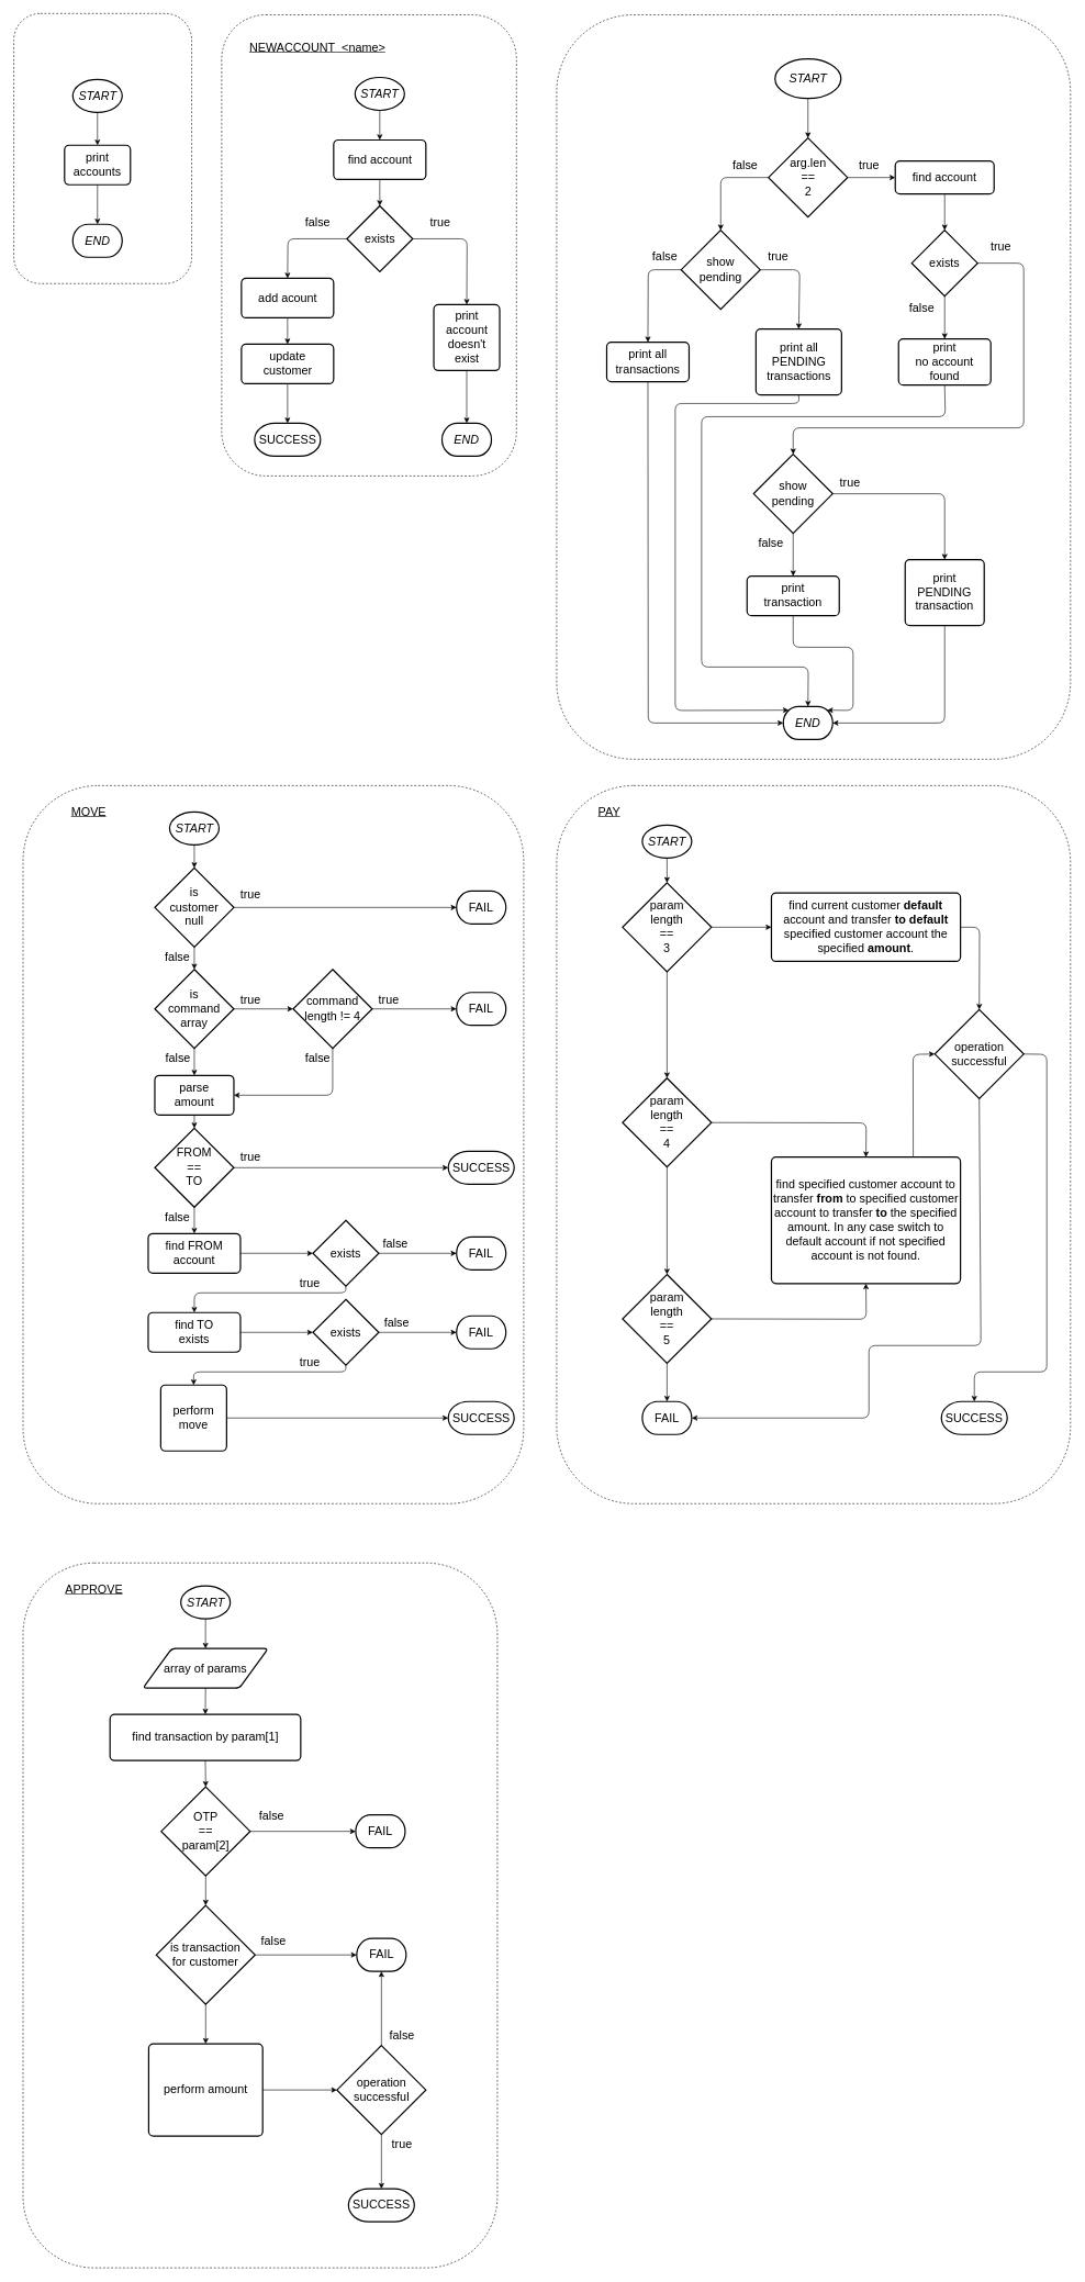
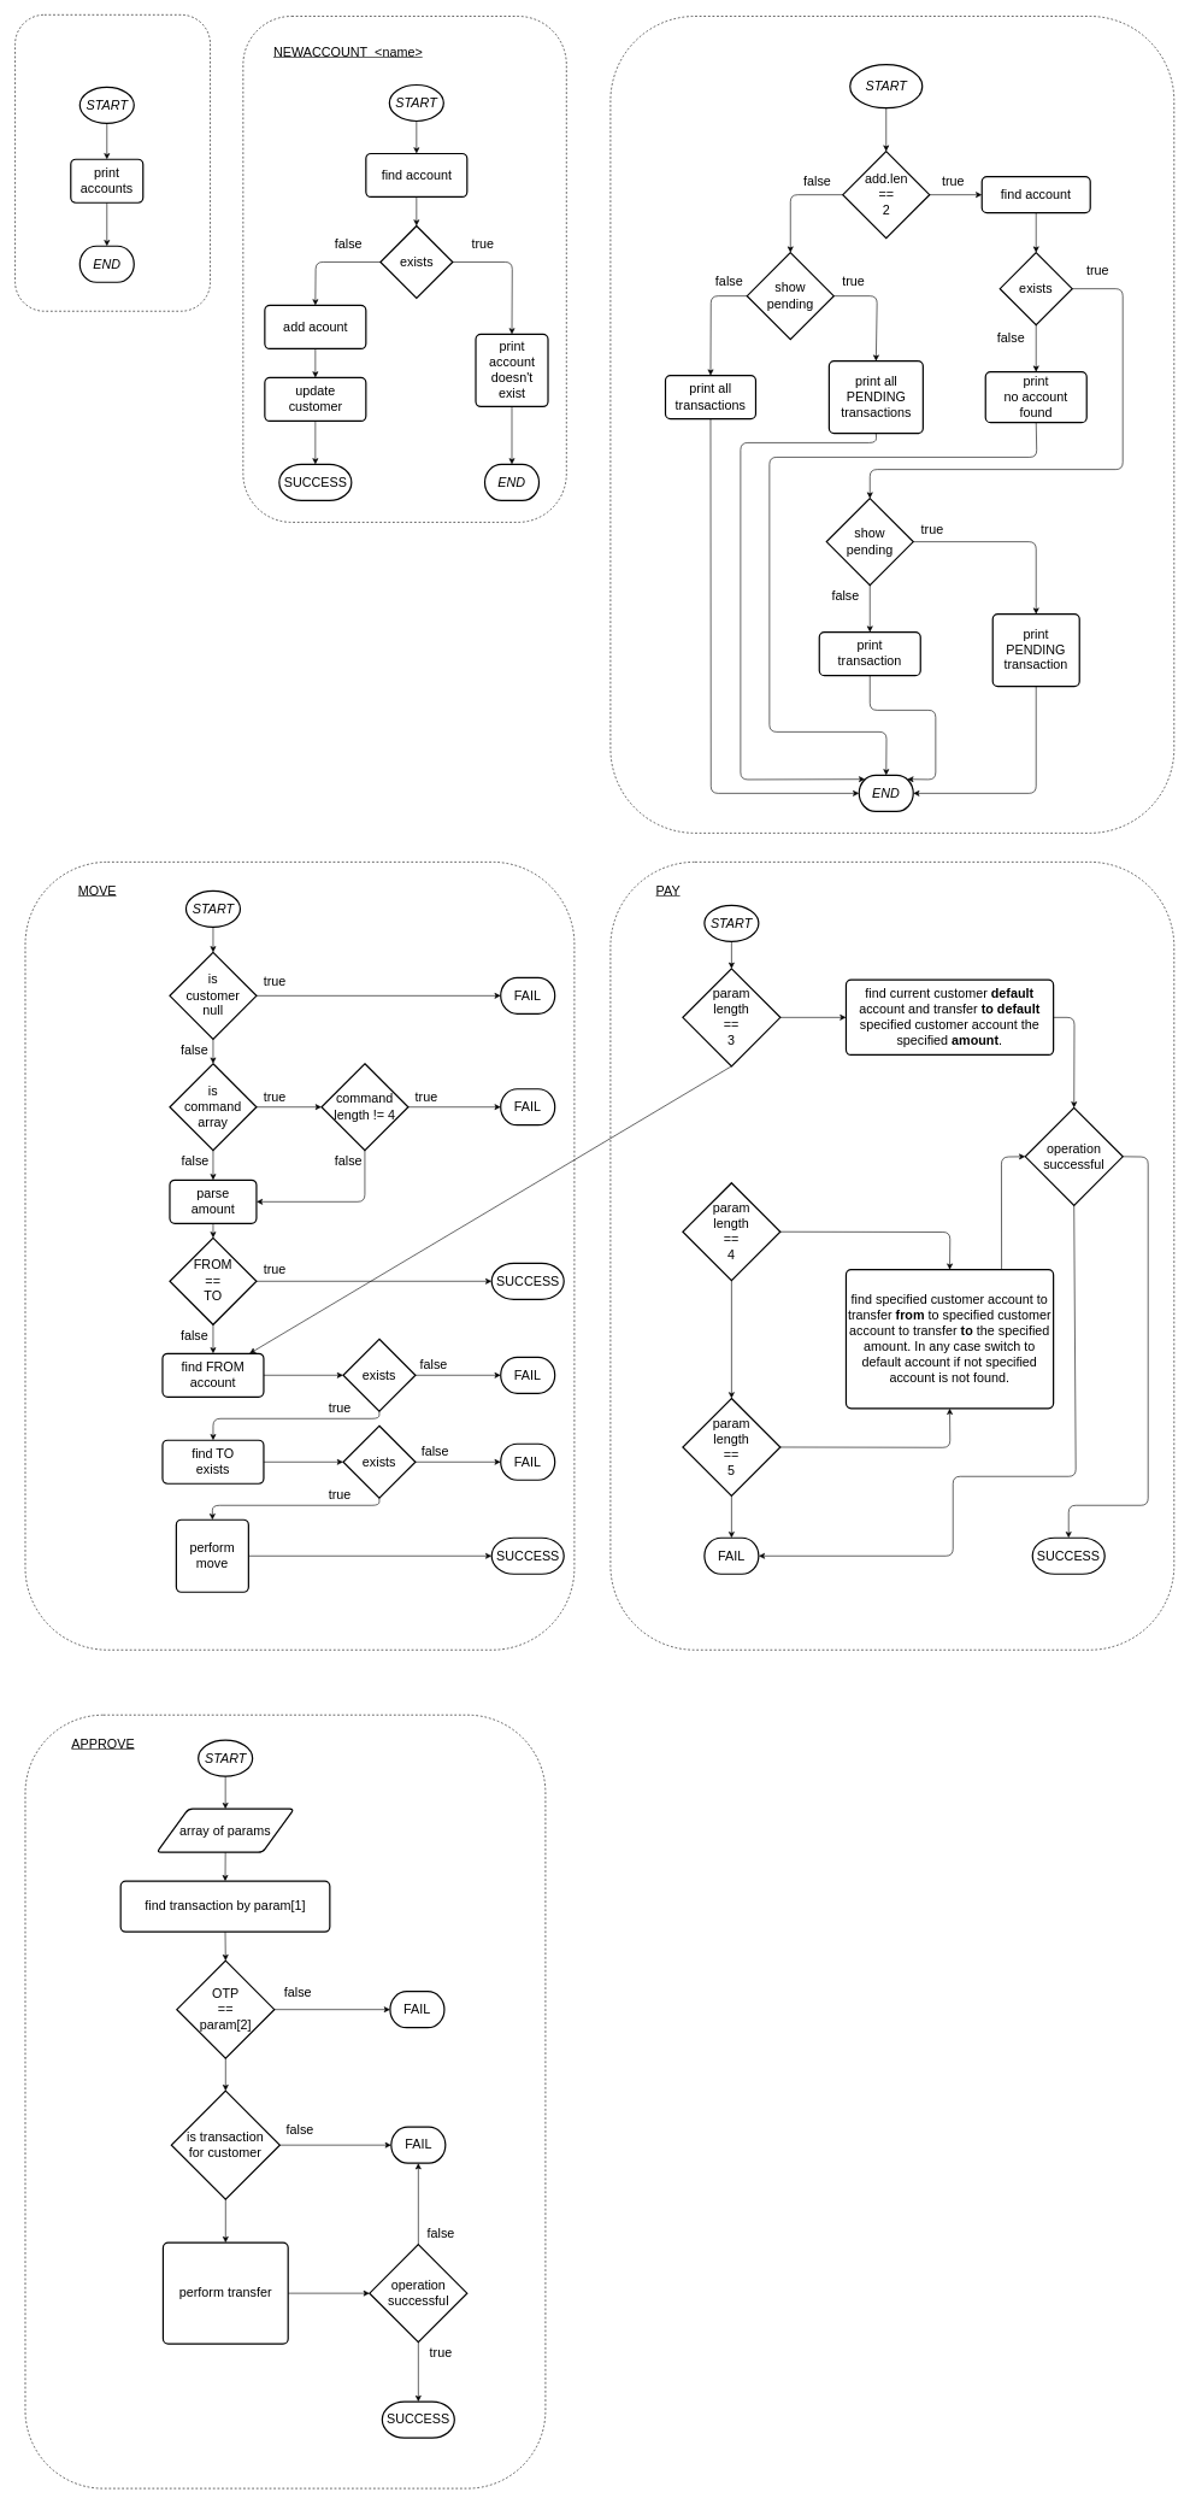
- <mxCell id="30" value="arg.len&lt;div&gt;==&lt;/div&gt;&lt;div&gt;2&lt;br&gt;&lt;/div&gt;" style="strokeWidth=2;html=1;shape=mxgraph.flowchart.decision;whiteSpace=wrap;fillColor=#ffffff;fontSize=18;" vertex="1" parent="1"><mxGeometry x="1165.5" y="209" width="120" height="120" as="geometry" /></mxCell>
+ <mxCell id="30" value="add.len&lt;div&gt;==&lt;/div&gt;&lt;div&gt;2&lt;br&gt;&lt;/div&gt;" style="strokeWidth=2;html=1;shape=mxgraph.flowchart.decision;whiteSpace=wrap;fillColor=#ffffff;fontSize=18;" vertex="1" parent="1"><mxGeometry x="1165.5" y="209" width="120" height="120" as="geometry" /></mxCell>
- <mxCell id="119" value="" style="endArrow=classic;html=1;fontSize=18;exitX=0.5;exitY=1;exitDx=0;exitDy=0;exitPerimeter=0;entryX=0.5;entryY=0;entryDx=0;entryDy=0;entryPerimeter=0;" edge="1" parent="1" source="116" target="117"><mxGeometry width="50" height="50" relative="1" as="geometry"><mxPoint x="1118" y="1542" as="sourcePoint" /><mxPoint x="1168" y="1492" as="targetPoint" /></mxGeometry></mxCell>
+ <mxCell id="119" value="" style="endArrow=classic;html=1;fontSize=18;exitX=0.5;exitY=1;exitDx=0;exitDy=0;exitPerimeter=0;" edge="1" parent="1" source="116" target="92"><mxGeometry width="50" height="50" relative="1" as="geometry"><mxPoint x="1118" y="1542" as="sourcePoint" /><mxPoint x="1168" y="1492" as="targetPoint" /></mxGeometry></mxCell>
- <mxCell id="144" value="perform amount" style="rounded=1;whiteSpace=wrap;html=1;absoluteArcSize=1;arcSize=14;strokeWidth=2;fillColor=#ffffff;fontSize=18;align=center;" vertex="1" parent="1"><mxGeometry x="224.75" y="3102" width="173" height="140" as="geometry" /></mxCell>
+ <mxCell id="144" value="perform transfer" style="rounded=1;whiteSpace=wrap;html=1;absoluteArcSize=1;arcSize=14;strokeWidth=2;fillColor=#ffffff;fontSize=18;align=center;" vertex="1" parent="1"><mxGeometry x="224.75" y="3102" width="173" height="140" as="geometry" /></mxCell>
